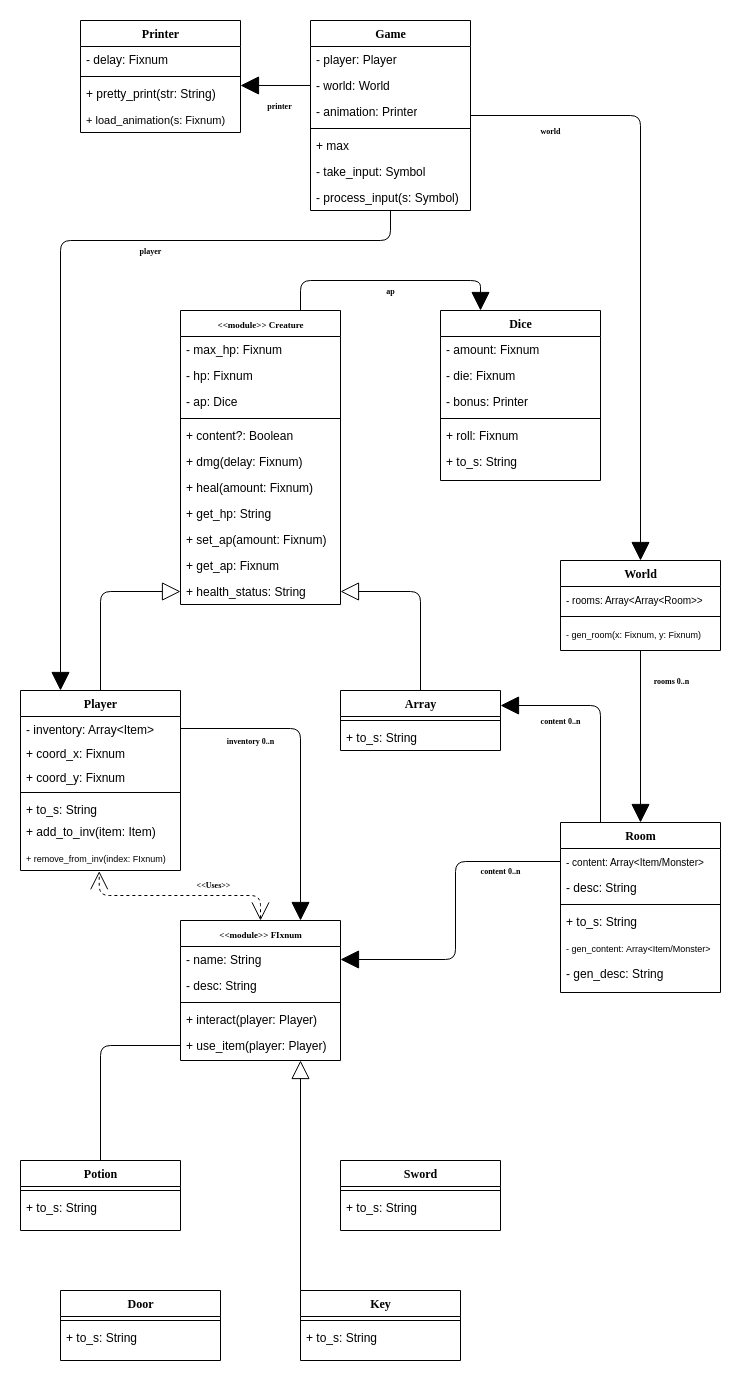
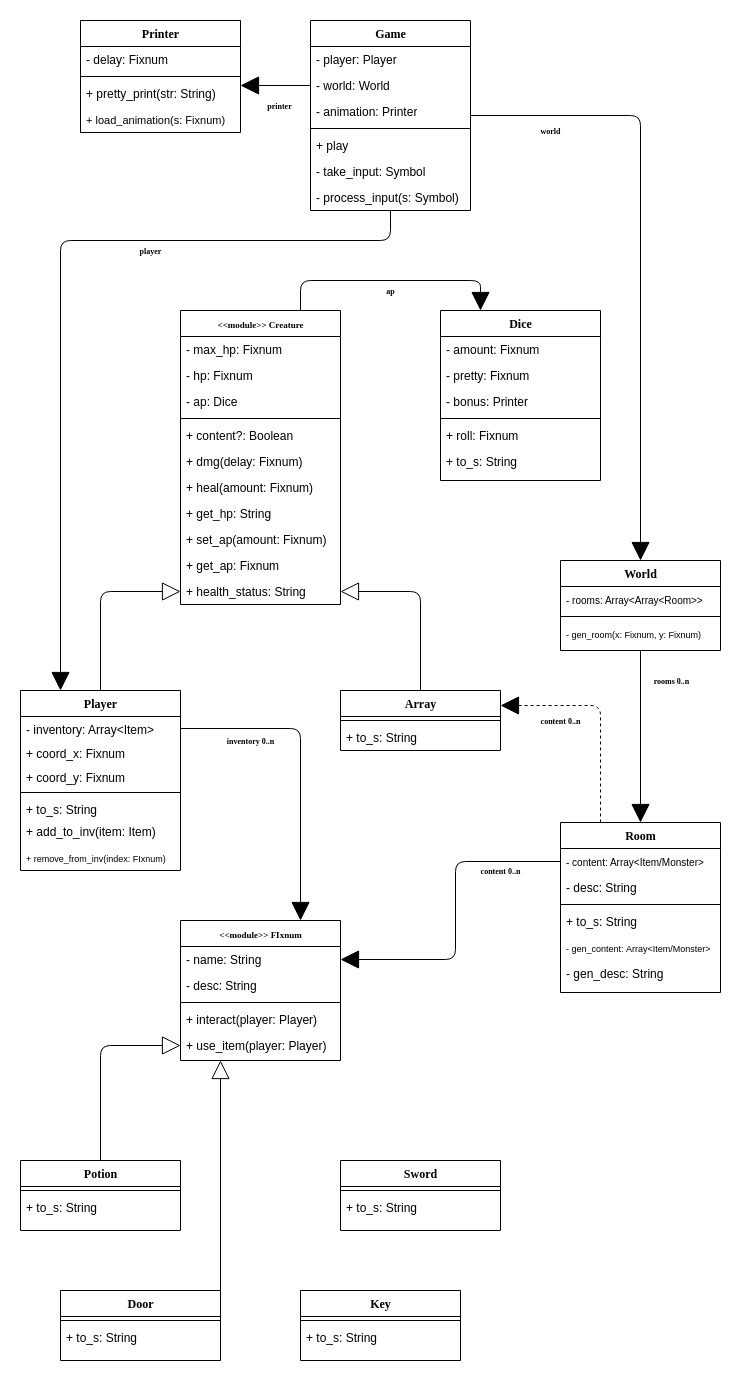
- <mxCell id="72" value="+ max" style="text;html=1;strokeColor=none;fillColor=none;align=left;verticalAlign=top;spacingLeft=4;spacingRight=4;whiteSpace=wrap;overflow=hidden;rotatable=0;points=[[0,0.5],[1,0.5]];portConstraint=eastwest;" vertex="1" parent="67"><mxGeometry y="112" width="160" height="26" as="geometry" /></mxCell>
+ <mxCell id="72" value="+ play" style="text;html=1;strokeColor=none;fillColor=none;align=left;verticalAlign=top;spacingLeft=4;spacingRight=4;whiteSpace=wrap;overflow=hidden;rotatable=0;points=[[0,0.5],[1,0.5]];portConstraint=eastwest;" vertex="1" parent="67"><mxGeometry y="112" width="160" height="26" as="geometry" /></mxCell>
- <mxCell id="44" value="- die: Fixnum" style="text;html=1;strokeColor=none;fillColor=none;align=left;verticalAlign=top;spacingLeft=4;spacingRight=4;whiteSpace=wrap;overflow=hidden;rotatable=0;points=[[0,0.5],[1,0.5]];portConstraint=eastwest;" vertex="1" parent="42"><mxGeometry y="52" width="160" height="26" as="geometry" /></mxCell>
+ <mxCell id="44" value="- pretty: Fixnum" style="text;html=1;strokeColor=none;fillColor=none;align=left;verticalAlign=top;spacingLeft=4;spacingRight=4;whiteSpace=wrap;overflow=hidden;rotatable=0;points=[[0,0.5],[1,0.5]];portConstraint=eastwest;" vertex="1" parent="42"><mxGeometry y="52" width="160" height="26" as="geometry" /></mxCell>
- <mxCell id="50" value="&lt;b&gt;&lt;font style=&quot;font-size: 8px&quot;&gt;content 0..n&lt;/font&gt;&lt;/b&gt;" style="edgeStyle=orthogonalEdgeStyle;orthogonalLoop=1;jettySize=auto;html=1;exitX=0.25;exitY=0;exitDx=0;exitDy=0;entryX=1;entryY=0.25;entryDx=0;entryDy=0;labelBackgroundColor=none;fontFamily=Verdana;fontSize=12;startFill=0;endArrow=block;endFill=1;startSize=8;endSize=16;" edge="1" parent="1" source="51" target="25"><mxGeometry x="0.447" y="15" relative="1" as="geometry"><mxPoint as="offset" /></mxGeometry></mxCell>
+ <mxCell id="50" value="&lt;b&gt;&lt;font style=&quot;font-size: 8px&quot;&gt;content 0..n&lt;/font&gt;&lt;/b&gt;" style="edgeStyle=orthogonalEdgeStyle;orthogonalLoop=1;jettySize=auto;html=1;exitX=0.25;exitY=0;exitDx=0;exitDy=0;entryX=1;entryY=0.25;entryDx=0;entryDy=0;labelBackgroundColor=none;fontFamily=Verdana;fontSize=12;startFill=0;endArrow=block;endFill=1;startSize=8;endSize=16;dashed=1;" edge="1" parent="1" source="51" target="25"><mxGeometry x="0.447" y="15" relative="1" as="geometry"><mxPoint as="offset" /></mxGeometry></mxCell>
- <mxCell id="28" value="&lt;b&gt;&lt;font style=&quot;font-size: 8px&quot;&gt;&amp;lt;&amp;lt;Uses&amp;gt;&amp;gt;&lt;/font&gt;&lt;/b&gt;" style="edgeStyle=elbowEdgeStyle;orthogonalLoop=1;jettySize=auto;elbow=vertical;html=1;exitX=0.5;exitY=0;exitDx=0;exitDy=0;entryX=0.492;entryY=1.027;entryDx=0;entryDy=0;entryPerimeter=0;dashed=1;labelBackgroundColor=none;fontFamily=Verdana;fontSize=12;startArrow=open;startFill=0;endArrow=open;endFill=0;startSize=16;endSize=16;" edge="1" parent="1" source="29" target="23"><mxGeometry x="-0.314" y="-11" relative="1" as="geometry"><mxPoint as="offset" /></mxGeometry></mxCell>
- <mxCell id="35" style="edgeStyle=orthogonalEdgeStyle;orthogonalLoop=1;jettySize=auto;html=1;exitX=0.5;exitY=0;exitDx=0;exitDy=0;entryX=0;entryY=0.5;entryDx=0;entryDy=0;labelBackgroundColor=none;fontFamily=Verdana;fontSize=12;startFill=0;endArrow=none;endFill=0;startSize=8;endSize=16;" edge="1" parent="1" source="36" target="34"><mxGeometry relative="1" as="geometry" /></mxCell>
+ <mxCell id="35" style="edgeStyle=orthogonalEdgeStyle;orthogonalLoop=1;jettySize=auto;html=1;exitX=0.5;exitY=0;exitDx=0;exitDy=0;entryX=0;entryY=0.5;entryDx=0;entryDy=0;labelBackgroundColor=none;fontFamily=Verdana;fontSize=12;startFill=0;endArrow=block;endFill=0;startSize=8;endSize=16;" edge="1" parent="1" source="36" target="34"><mxGeometry relative="1" as="geometry" /></mxCell>
+ <mxCell id="81" style="edgeStyle=orthogonalEdgeStyle;orthogonalLoop=1;jettySize=auto;html=1;exitX=1;exitY=0;exitDx=0;exitDy=0;entryX=0.25;entryY=1;entryDx=0;entryDy=0;labelBackgroundColor=none;fontFamily=Verdana;fontSize=12;startFill=0;endArrow=block;endFill=0;startSize=8;endSize=16;" edge="1" parent="1" source="82" target="29"><mxGeometry relative="1" as="geometry" /></mxCell>
- <mxCell id="85" style="edgeStyle=orthogonalEdgeStyle;orthogonalLoop=1;jettySize=auto;html=1;exitX=0;exitY=0;exitDx=0;exitDy=0;entryX=0.75;entryY=1;entryDx=0;entryDy=0;labelBackgroundColor=none;fontFamily=Verdana;fontSize=12;startFill=0;endArrow=block;endFill=0;startSize=8;endSize=16;" edge="1" parent="1" source="86" target="29"><mxGeometry relative="1" as="geometry" /></mxCell>
